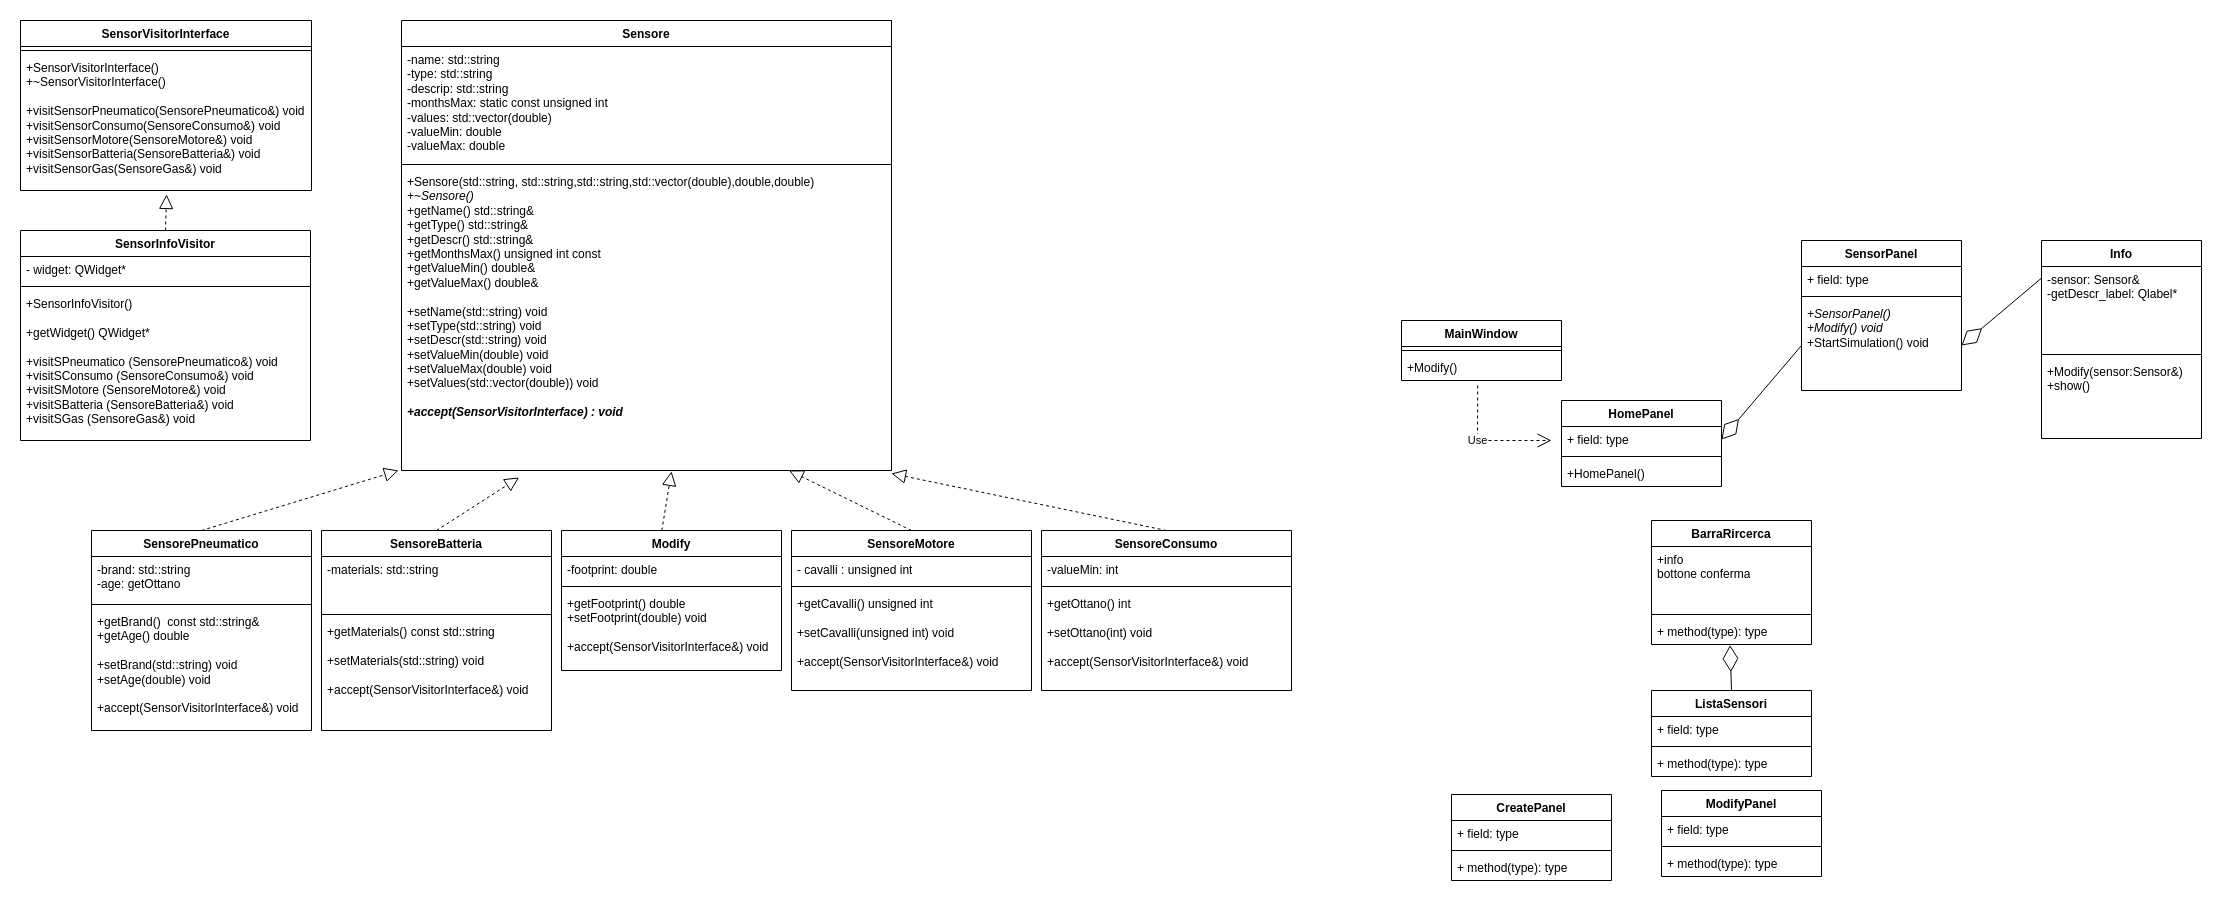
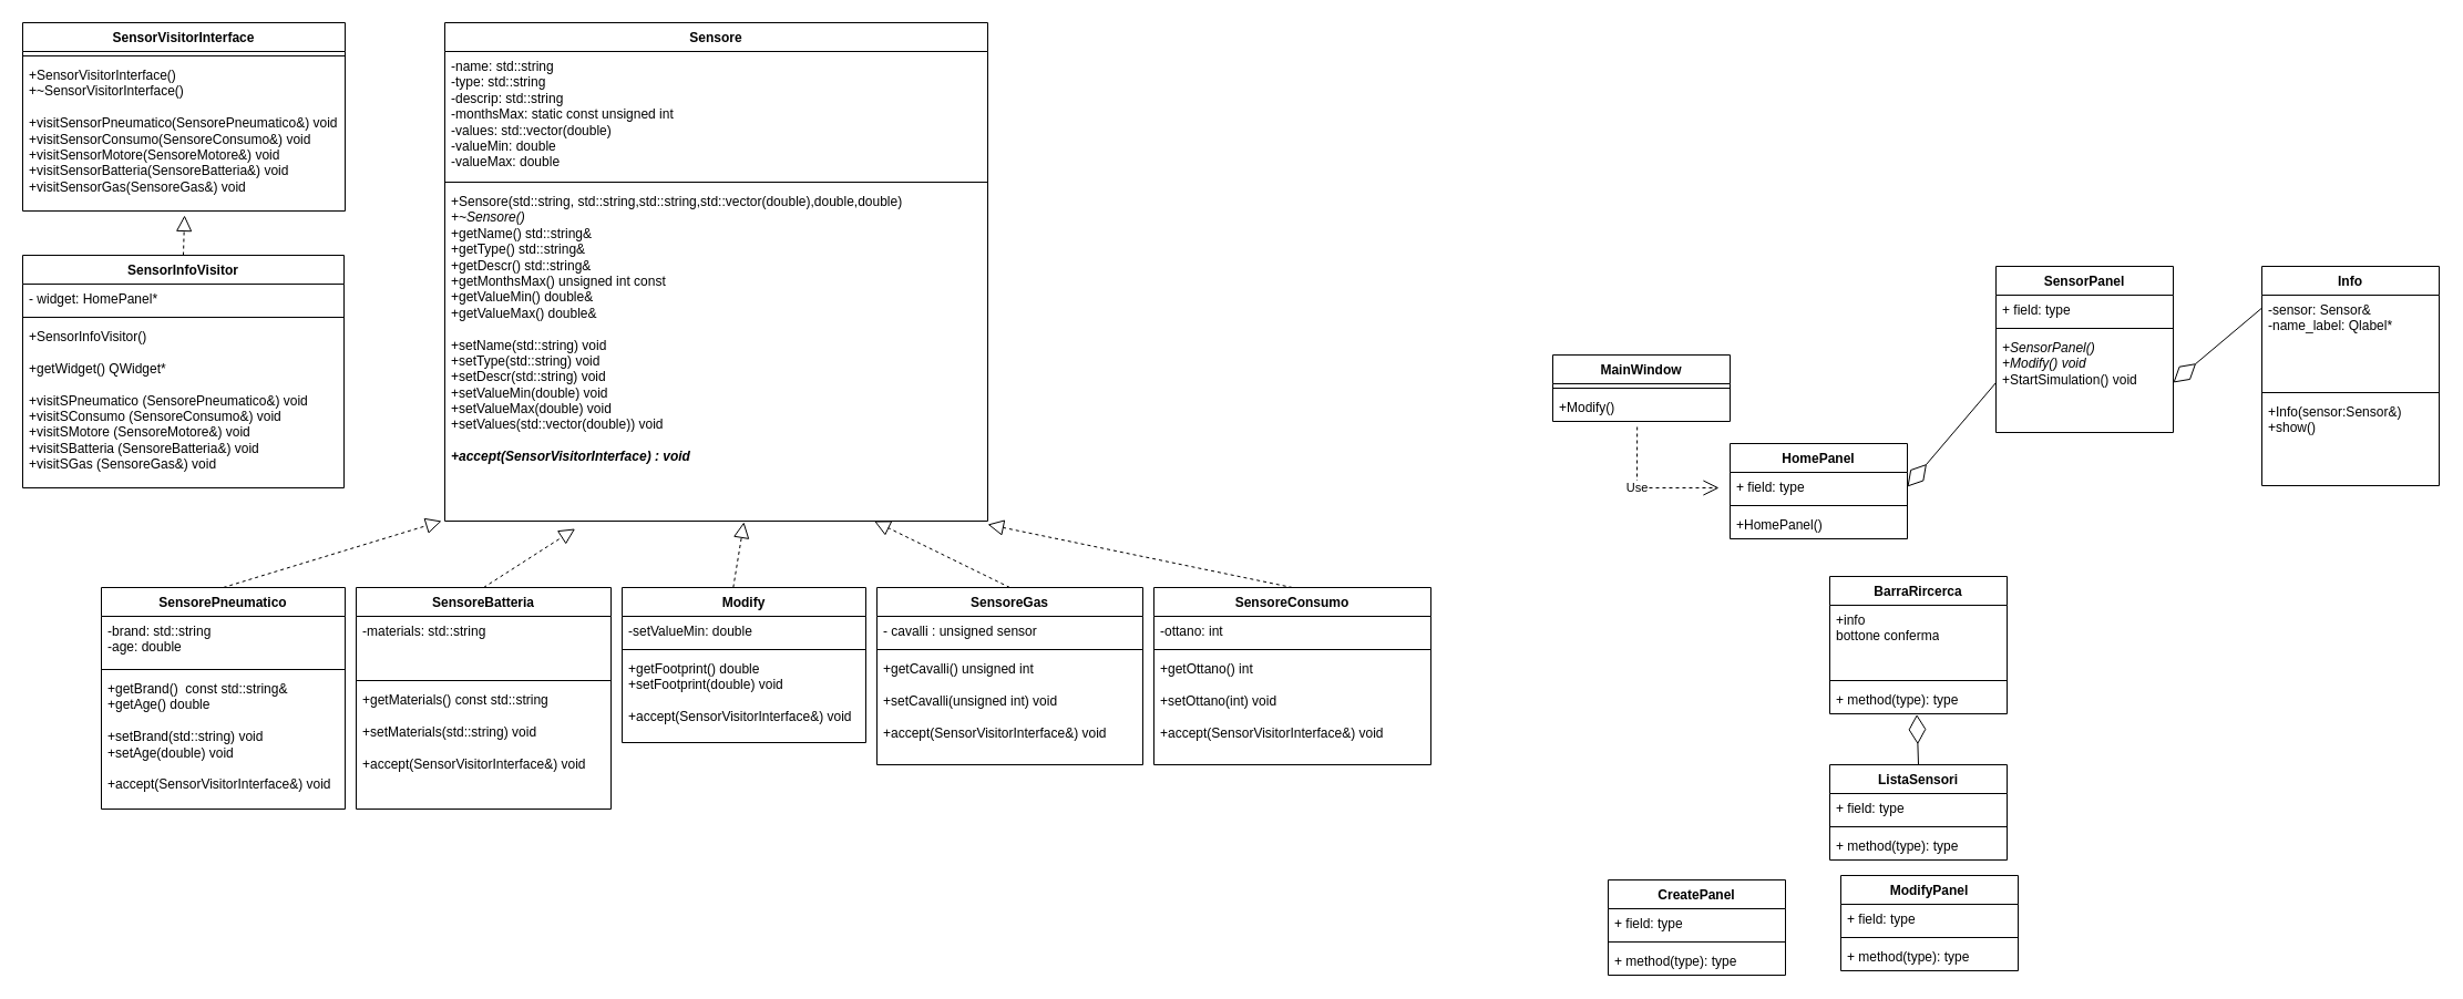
- <mxCell id="70" value="- widget: QWidget*" style="text;strokeColor=none;fillColor=none;align=left;verticalAlign=top;spacingLeft=4;spacingRight=4;overflow=hidden;rotatable=0;points=[[0,0.5],[1,0.5]];portConstraint=eastwest;whiteSpace=wrap;html=1;" vertex="1" parent="69"><mxGeometry y="26" width="290" height="26" as="geometry" /></mxCell>
+ <mxCell id="70" value="- widget: HomePanel*" style="text;strokeColor=none;fillColor=none;align=left;verticalAlign=top;spacingLeft=4;spacingRight=4;overflow=hidden;rotatable=0;points=[[0,0.5],[1,0.5]];portConstraint=eastwest;whiteSpace=wrap;html=1;" vertex="1" parent="69"><mxGeometry y="26" width="290" height="26" as="geometry" /></mxCell>
- <mxCell id="63" value="-sensor: Sensor&amp;amp;&lt;br&gt;-getDescr_label: Qlabel*&lt;br&gt;" style="text;strokeColor=none;fillColor=none;align=left;verticalAlign=top;spacingLeft=4;spacingRight=4;overflow=hidden;rotatable=0;points=[[0,0.5],[1,0.5]];portConstraint=eastwest;whiteSpace=wrap;html=1;" parent="62" vertex="1"><mxGeometry y="26" width="160" height="84" as="geometry" /></mxCell>
+ <mxCell id="63" value="-sensor: Sensor&amp;amp;&lt;br&gt;-name_label: Qlabel*&lt;br&gt;" style="text;strokeColor=none;fillColor=none;align=left;verticalAlign=top;spacingLeft=4;spacingRight=4;overflow=hidden;rotatable=0;points=[[0,0.5],[1,0.5]];portConstraint=eastwest;whiteSpace=wrap;html=1;" parent="62" vertex="1"><mxGeometry y="26" width="160" height="84" as="geometry" /></mxCell>
- <mxCell id="65" value="+Modify(sensor:Sensor&amp;amp;)&lt;br&gt;+show()" style="text;strokeColor=none;fillColor=none;align=left;verticalAlign=top;spacingLeft=4;spacingRight=4;overflow=hidden;rotatable=0;points=[[0,0.5],[1,0.5]];portConstraint=eastwest;whiteSpace=wrap;html=1;" parent="62" vertex="1"><mxGeometry y="118" width="160" height="80" as="geometry" /></mxCell>
+ <mxCell id="65" value="+Info(sensor:Sensor&amp;amp;)&lt;br&gt;+show()" style="text;strokeColor=none;fillColor=none;align=left;verticalAlign=top;spacingLeft=4;spacingRight=4;overflow=hidden;rotatable=0;points=[[0,0.5],[1,0.5]];portConstraint=eastwest;whiteSpace=wrap;html=1;" parent="62" vertex="1"><mxGeometry y="118" width="160" height="80" as="geometry" /></mxCell>
- <mxCell id="57" value="SensoreMotore" style="swimlane;fontStyle=1;align=center;verticalAlign=top;childLayout=stackLayout;horizontal=1;startSize=26;horizontalStack=0;resizeParent=1;resizeParentMax=0;resizeLast=0;collapsible=1;marginBottom=0;whiteSpace=wrap;html=1;" parent="1" vertex="1"><mxGeometry x="791" y="530" width="240" height="160" as="geometry" /></mxCell>
+ <mxCell id="57" value="SensoreGas" style="swimlane;fontStyle=1;align=center;verticalAlign=top;childLayout=stackLayout;horizontal=1;startSize=26;horizontalStack=0;resizeParent=1;resizeParentMax=0;resizeLast=0;collapsible=1;marginBottom=0;whiteSpace=wrap;html=1;" parent="1" vertex="1"><mxGeometry x="791" y="530" width="240" height="160" as="geometry" /></mxCell>
- <mxCell id="54" value="-footprint: double" style="text;strokeColor=none;fillColor=none;align=left;verticalAlign=top;spacingLeft=4;spacingRight=4;overflow=hidden;rotatable=0;points=[[0,0.5],[1,0.5]];portConstraint=eastwest;whiteSpace=wrap;html=1;" parent="53" vertex="1"><mxGeometry y="26" width="220" height="26" as="geometry" /></mxCell>
+ <mxCell id="54" value="-setValueMin: double" style="text;strokeColor=none;fillColor=none;align=left;verticalAlign=top;spacingLeft=4;spacingRight=4;overflow=hidden;rotatable=0;points=[[0,0.5],[1,0.5]];portConstraint=eastwest;whiteSpace=wrap;html=1;" parent="53" vertex="1"><mxGeometry y="26" width="220" height="26" as="geometry" /></mxCell>
- <mxCell id="58" value="- cavalli : unsigned int" style="text;strokeColor=none;fillColor=none;align=left;verticalAlign=top;spacingLeft=4;spacingRight=4;overflow=hidden;rotatable=0;points=[[0,0.5],[1,0.5]];portConstraint=eastwest;whiteSpace=wrap;html=1;" parent="57" vertex="1"><mxGeometry y="26" width="240" height="26" as="geometry" /></mxCell>
+ <mxCell id="58" value="- cavalli : unsigned sensor" style="text;strokeColor=none;fillColor=none;align=left;verticalAlign=top;spacingLeft=4;spacingRight=4;overflow=hidden;rotatable=0;points=[[0,0.5],[1,0.5]];portConstraint=eastwest;whiteSpace=wrap;html=1;" parent="57" vertex="1"><mxGeometry y="26" width="240" height="26" as="geometry" /></mxCell>
- <mxCell id="11" value="-valueMin: int" style="text;strokeColor=none;fillColor=none;align=left;verticalAlign=top;spacingLeft=4;spacingRight=4;overflow=hidden;rotatable=0;points=[[0,0.5],[1,0.5]];portConstraint=eastwest;whiteSpace=wrap;html=1;" parent="10" vertex="1"><mxGeometry y="26" width="250" height="26" as="geometry" /></mxCell>
+ <mxCell id="11" value="-ottano: int" style="text;strokeColor=none;fillColor=none;align=left;verticalAlign=top;spacingLeft=4;spacingRight=4;overflow=hidden;rotatable=0;points=[[0,0.5],[1,0.5]];portConstraint=eastwest;whiteSpace=wrap;html=1;" parent="10" vertex="1"><mxGeometry y="26" width="250" height="26" as="geometry" /></mxCell>
- <mxCell id="7" value="-brand: std::string&lt;br&gt;-age: getOttano" style="text;strokeColor=none;fillColor=none;align=left;verticalAlign=top;spacingLeft=4;spacingRight=4;overflow=hidden;rotatable=0;points=[[0,0.5],[1,0.5]];portConstraint=eastwest;whiteSpace=wrap;html=1;" parent="6" vertex="1"><mxGeometry y="26" width="220" height="44" as="geometry" /></mxCell>
+ <mxCell id="7" value="-brand: std::string&lt;br&gt;-age: double" style="text;strokeColor=none;fillColor=none;align=left;verticalAlign=top;spacingLeft=4;spacingRight=4;overflow=hidden;rotatable=0;points=[[0,0.5],[1,0.5]];portConstraint=eastwest;whiteSpace=wrap;html=1;" parent="6" vertex="1"><mxGeometry y="26" width="220" height="44" as="geometry" /></mxCell>
